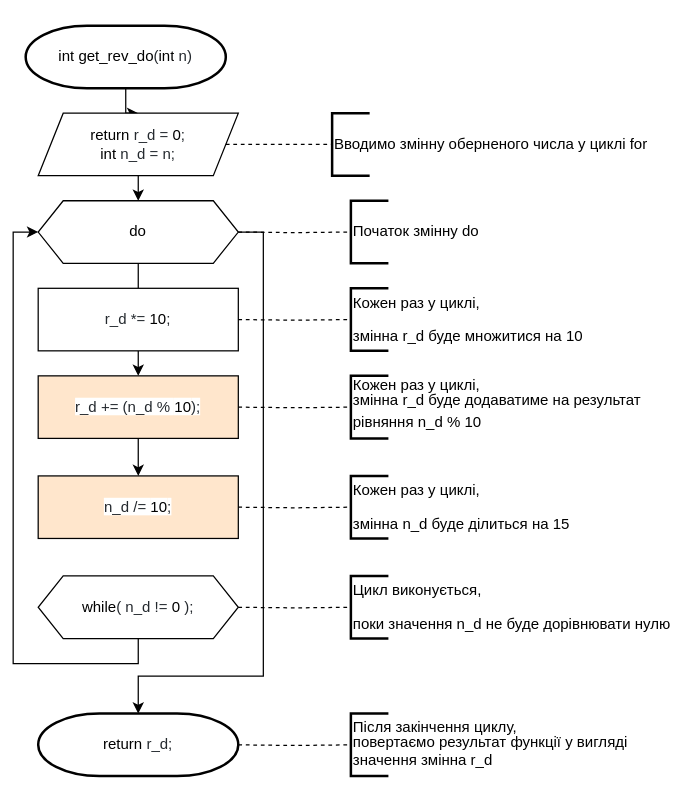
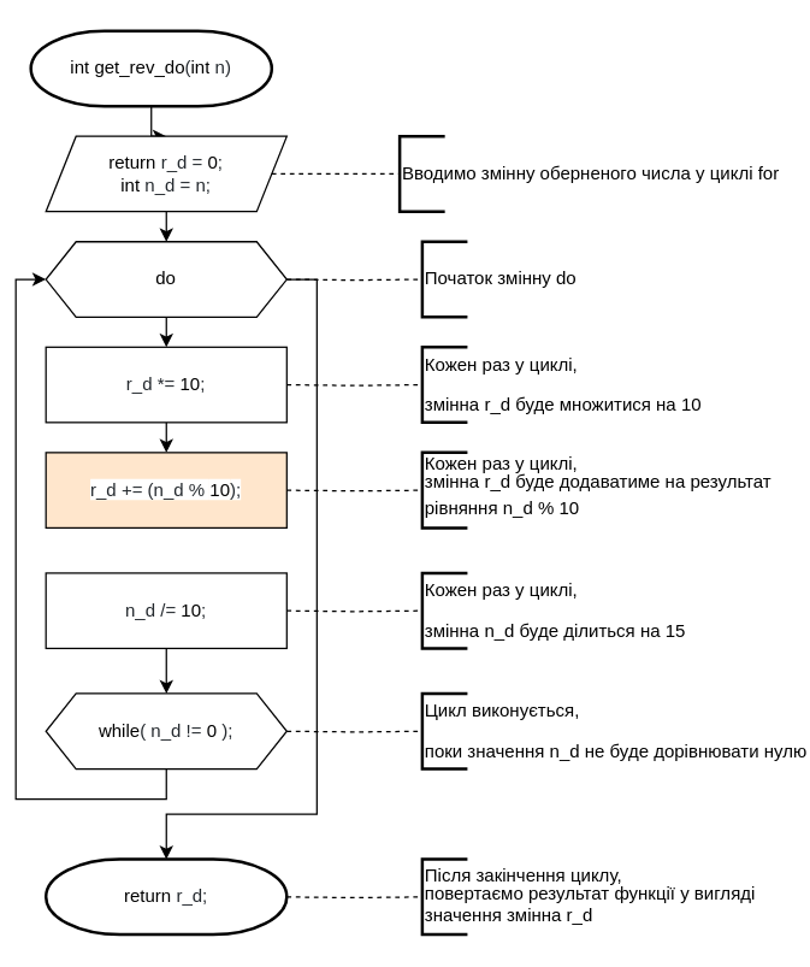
- <mxCell id="9" style="edgeStyle=orthogonalEdgeStyle;rounded=0;orthogonalLoop=1;jettySize=auto;html=1;exitX=0.5;exitY=1;exitDx=0;exitDy=0;entryX=0.5;entryY=0;entryDx=0;entryDy=0;endArrow=none;endFill=1;" edge="1" parent="1" source="11" target="13"><mxGeometry relative="1" as="geometry" /></mxCell>
+ <mxCell id="9" style="edgeStyle=orthogonalEdgeStyle;rounded=0;orthogonalLoop=1;jettySize=auto;html=1;exitX=0.5;exitY=1;exitDx=0;exitDy=0;entryX=0.5;entryY=0;entryDx=0;entryDy=0;endArrow=classic;endFill=1;" edge="1" parent="1" source="11" target="13"><mxGeometry relative="1" as="geometry" /></mxCell>
- <mxCell id="14" style="edgeStyle=orthogonalEdgeStyle;rounded=0;orthogonalLoop=1;jettySize=auto;html=1;exitX=0.5;exitY=1;exitDx=0;exitDy=0;entryX=0.5;entryY=0;entryDx=0;entryDy=0;endArrow=classic;endFill=1;" edge="1" parent="1" source="15" target="17"><mxGeometry relative="1" as="geometry" /></mxCell>
- <mxCell id="17" value="&lt;span style=&quot;color: rgb(36 , 41 , 46) ; font-family: , &amp;#34;consolas&amp;#34; , &amp;#34;liberation mono&amp;#34; , &amp;#34;menlo&amp;#34; , monospace ; background-color: rgb(255 , 255 , 255)&quot;&gt;n_d /= &lt;/span&gt;&lt;span class=&quot;pl-c1&quot; style=&quot;box-sizing: border-box ; font-family: , &amp;#34;consolas&amp;#34; , &amp;#34;liberation mono&amp;#34; , &amp;#34;menlo&amp;#34; , monospace ; background-color: rgb(255 , 255 , 255)&quot;&gt;10&lt;/span&gt;&lt;span style=&quot;color: rgb(36 , 41 , 46) ; font-family: , &amp;#34;consolas&amp;#34; , &amp;#34;liberation mono&amp;#34; , &amp;#34;menlo&amp;#34; , monospace ; background-color: rgb(255 , 255 , 255)&quot;&gt;;&lt;/span&gt;" style="rounded=0;whiteSpace=wrap;html=1;fillColor=#ffe6cc;" vertex="1" parent="1"><mxGeometry x="30" y="380" width="160" height="50" as="geometry" /></mxCell>
+ <mxCell id="17" value="&lt;span style=&quot;color: rgb(36 , 41 , 46) ; font-family: , &amp;#34;consolas&amp;#34; , &amp;#34;liberation mono&amp;#34; , &amp;#34;menlo&amp;#34; , monospace ; background-color: rgb(255 , 255 , 255)&quot;&gt;n_d /= &lt;/span&gt;&lt;span class=&quot;pl-c1&quot; style=&quot;box-sizing: border-box ; font-family: , &amp;#34;consolas&amp;#34; , &amp;#34;liberation mono&amp;#34; , &amp;#34;menlo&amp;#34; , monospace ; background-color: rgb(255 , 255 , 255)&quot;&gt;10&lt;/span&gt;&lt;span style=&quot;color: rgb(36 , 41 , 46) ; font-family: , &amp;#34;consolas&amp;#34; , &amp;#34;liberation mono&amp;#34; , &amp;#34;menlo&amp;#34; , monospace ; background-color: rgb(255 , 255 , 255)&quot;&gt;;&lt;/span&gt;" style="rounded=0;whiteSpace=wrap;html=1;" vertex="1" parent="1"><mxGeometry x="30" y="380" width="160" height="50" as="geometry" /></mxCell>
+ <mxCell id="16" style="edgeStyle=orthogonalEdgeStyle;rounded=0;orthogonalLoop=1;jettySize=auto;html=1;exitX=0.5;exitY=1;exitDx=0;exitDy=0;entryX=0.5;entryY=0;entryDx=0;entryDy=0;endArrow=classic;endFill=1;" edge="1" parent="1" source="17" target="8"><mxGeometry relative="1" as="geometry" /></mxCell>
